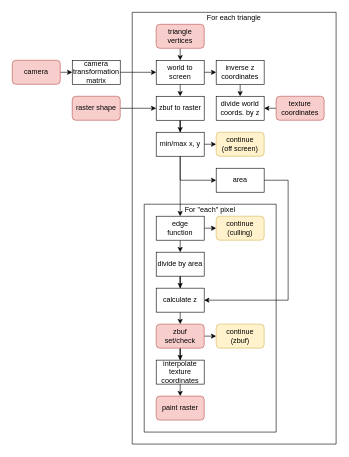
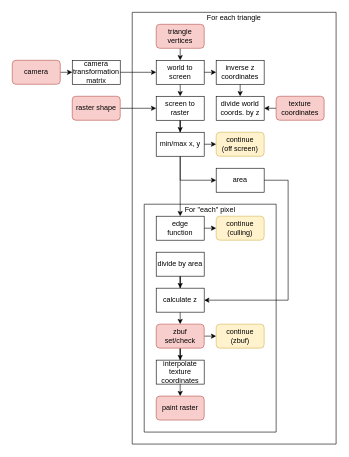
- <mxCell id="13" value="zbuf to raster" style="rounded=0;whiteSpace=wrap;html=1;" parent="6" vertex="1"><mxGeometry x="40" y="140" width="80" height="40" as="geometry" /></mxCell>
+ <mxCell id="13" value="screen to raster" style="rounded=0;whiteSpace=wrap;html=1;" parent="6" vertex="1"><mxGeometry x="40" y="140" width="80" height="40" as="geometry" /></mxCell>
- <mxCell id="30" style="edgeStyle=orthogonalEdgeStyle;rounded=0;orthogonalLoop=1;jettySize=auto;html=1;exitX=0.5;exitY=1;exitDx=0;exitDy=0;entryX=0.5;entryY=0;entryDx=0;entryDy=0;" edge="1" parent="27" source="31" target="34"><mxGeometry relative="1" as="geometry" /></mxCell>
